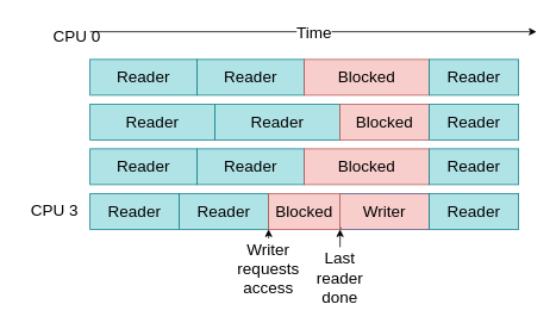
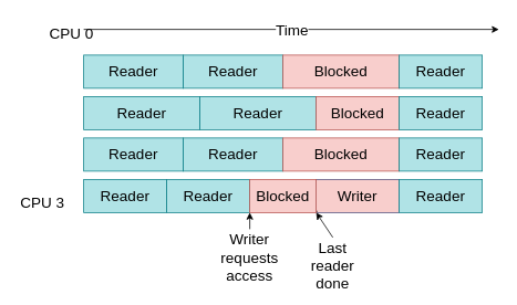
- <mxCell id="6" value="&lt;font style=&quot;font-size: 18px;&quot;&gt;CPU 3&lt;/font&gt;" style="text;html=1;align=center;verticalAlign=middle;resizable=0;points=[];autosize=1;strokeColor=none;fillColor=none;" vertex="1" parent="1"><mxGeometry x="20" y="215" width="80" height="40" as="geometry" /></mxCell>
+ <mxCell id="6" value="&lt;font style=&quot;font-size: 18px;&quot;&gt;CPU 3&lt;/font&gt;" style="text;html=1;align=center;verticalAlign=middle;resizable=0;points=[];autosize=1;strokeColor=none;fillColor=none;" vertex="1" parent="1"><mxGeometry x="10" y="225" width="80" height="40" as="geometry" /></mxCell>
- <mxCell id="15" value="&lt;font style=&quot;font-size: 18px;&quot;&gt;Writer requests access&lt;/font&gt;" style="text;html=1;strokeColor=none;fillColor=none;align=center;verticalAlign=middle;whiteSpace=wrap;rounded=0;" vertex="1" parent="1"><mxGeometry x="270" y="266" width="60" height="70" as="geometry" /></mxCell>
+ <mxCell id="15" value="&lt;font style=&quot;font-size: 18px;&quot;&gt;Writer requests access&lt;/font&gt;" style="text;html=1;strokeColor=none;fillColor=none;align=center;verticalAlign=middle;whiteSpace=wrap;rounded=0;" vertex="1" parent="1"><mxGeometry x="270" y="276" width="60" height="70" as="geometry" /></mxCell>
- <mxCell id="26" value="&lt;font style=&quot;font-size: 18px;&quot;&gt;Last reader done&lt;/font&gt;" style="text;html=1;strokeColor=none;fillColor=none;align=center;verticalAlign=middle;whiteSpace=wrap;rounded=0;" vertex="1" parent="1"><mxGeometry x="350" y="276" width="60" height="70" as="geometry" /></mxCell>
+ <mxCell id="26" value="&lt;font style=&quot;font-size: 18px;&quot;&gt;Last reader done&lt;/font&gt;" style="text;html=1;strokeColor=none;fillColor=none;align=center;verticalAlign=middle;whiteSpace=wrap;rounded=0;" vertex="1" parent="1"><mxGeometry x="370" y="286" width="60" height="70" as="geometry" /></mxCell>
